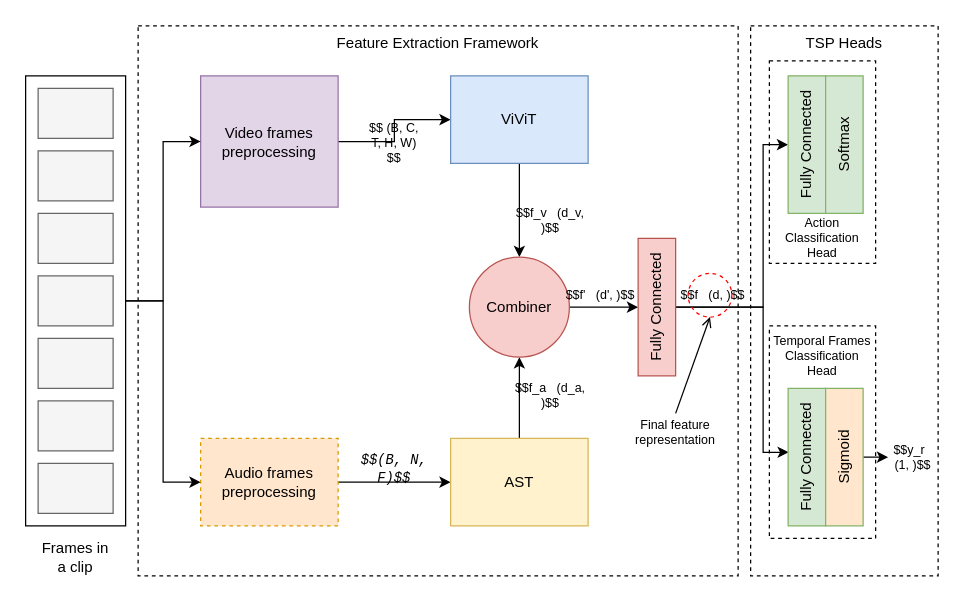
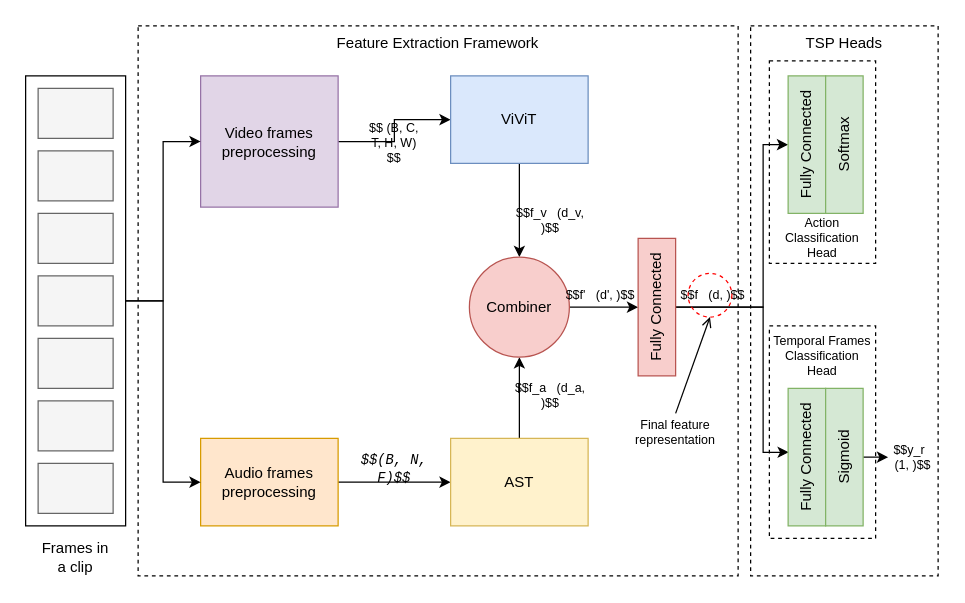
- <mxCell id="23" value="Sigmoid" style="rounded=0;whiteSpace=wrap;html=1;horizontal=0;fillColor=#ffe6cc;strokeColor=#82b366;" vertex="1" parent="1"><mxGeometry x="660" y="310" width="30" height="110" as="geometry" /></mxCell>
+ <mxCell id="23" value="Sigmoid" style="rounded=0;whiteSpace=wrap;html=1;horizontal=0;fillColor=#d5e8d4;strokeColor=#82b366;" vertex="1" parent="1"><mxGeometry x="660" y="310" width="30" height="110" as="geometry" /></mxCell>
- <mxCell id="9" value="&lt;div&gt;Audio frames&lt;/div&gt;&lt;div&gt;preprocessing&lt;br&gt;&lt;/div&gt;" style="rounded=0;whiteSpace=wrap;html=1;fillColor=#ffe6cc;strokeColor=#d79b00;dashed=1;" vertex="1" parent="1"><mxGeometry x="160" y="350" width="110" height="70" as="geometry" /></mxCell>
+ <mxCell id="9" value="&lt;div&gt;Audio frames&lt;/div&gt;&lt;div&gt;preprocessing&lt;br&gt;&lt;/div&gt;" style="rounded=0;whiteSpace=wrap;html=1;fillColor=#ffe6cc;strokeColor=#d79b00;" vertex="1" parent="1"><mxGeometry x="160" y="350" width="110" height="70" as="geometry" /></mxCell>
